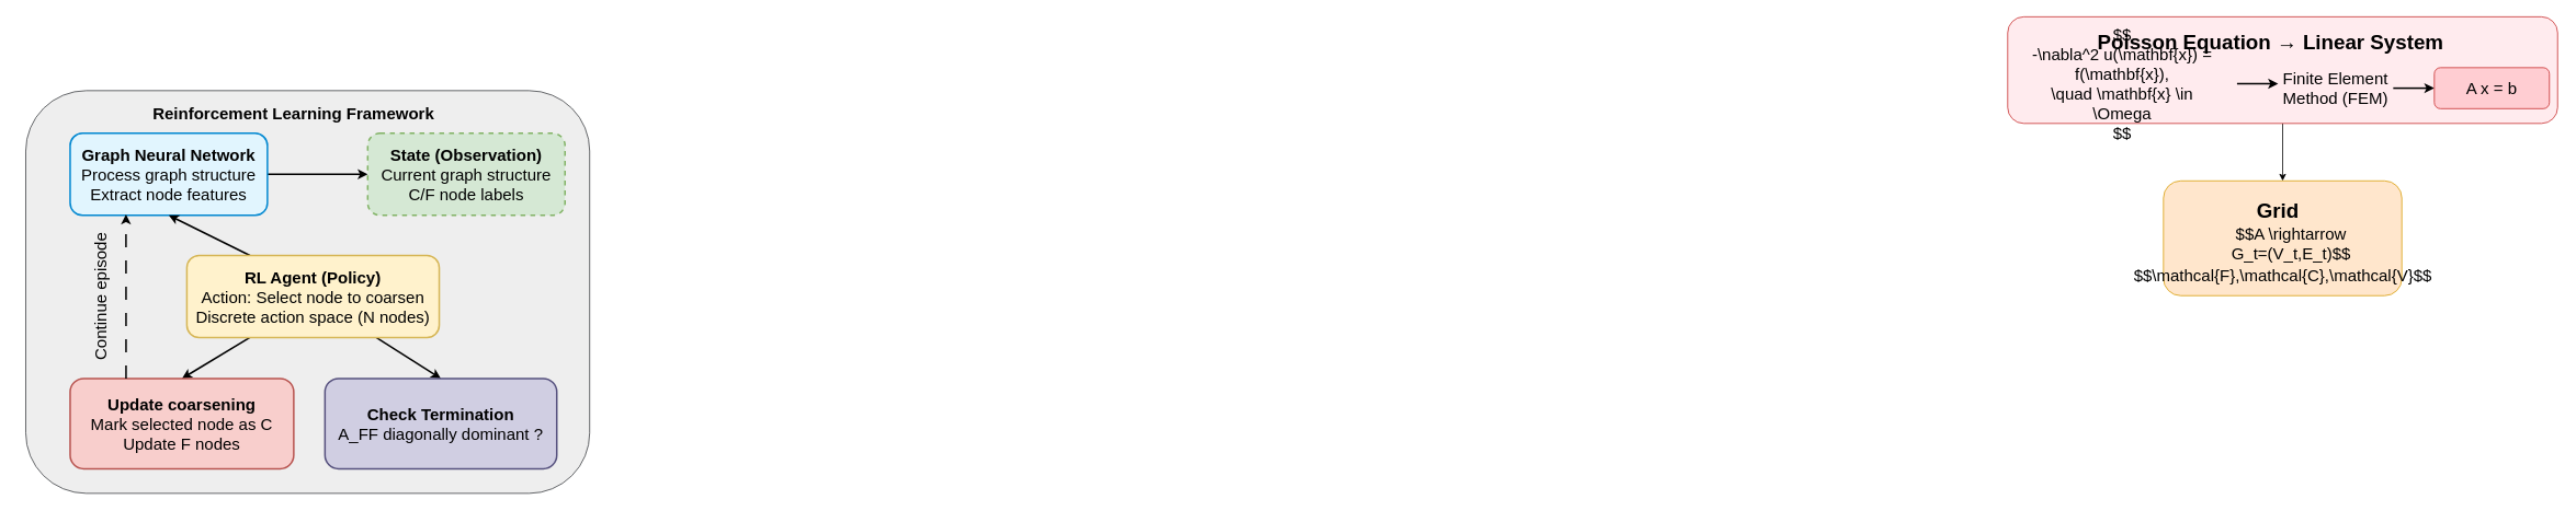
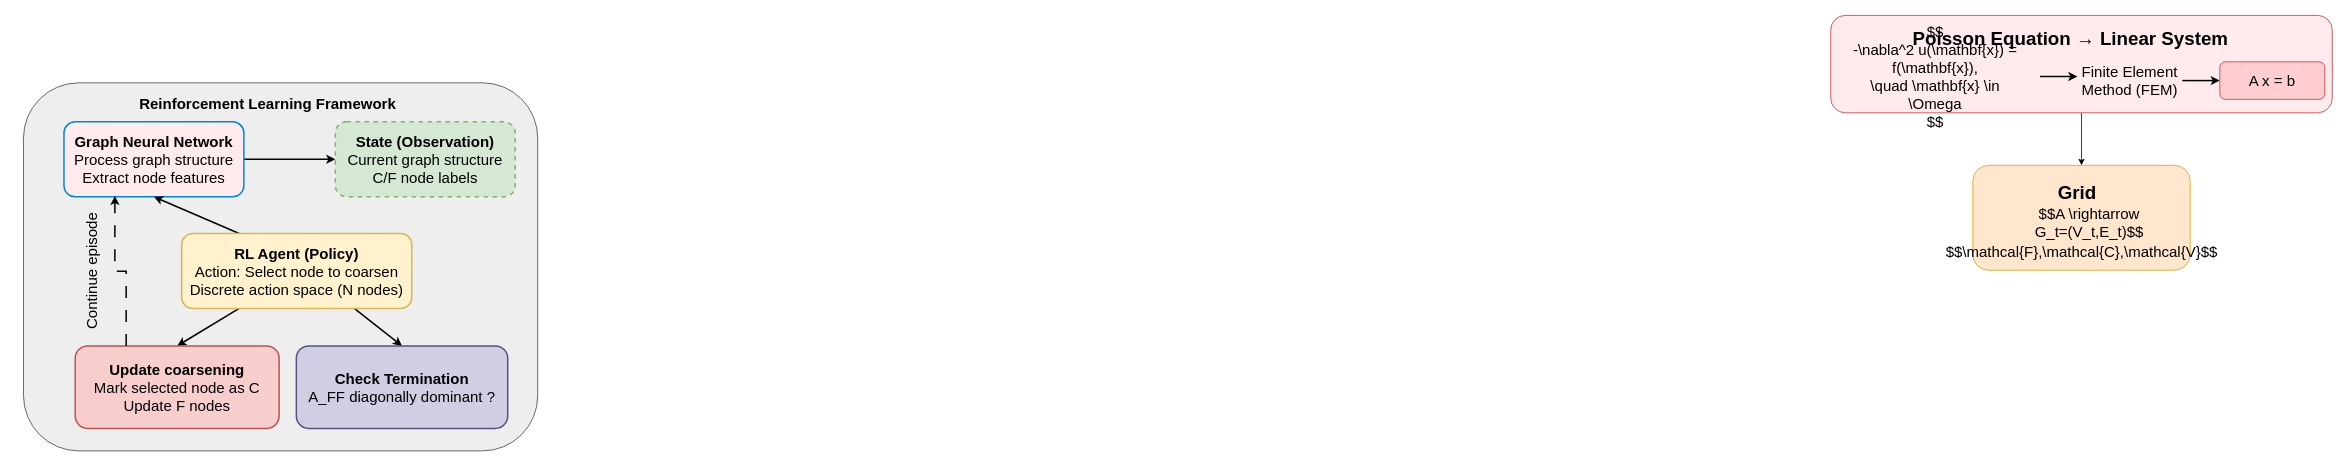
- <mxCell id="13" value="&lt;div&gt;&lt;b&gt;&lt;font&gt;Graph Neural Network&lt;/font&gt;&lt;/b&gt;&lt;/div&gt;&lt;div&gt;&lt;font&gt;Process graph structure&lt;/font&gt;&lt;/div&gt;&lt;div&gt;&lt;font&gt;Extract node features&lt;/font&gt;&lt;br&gt;&lt;/div&gt;" style="rounded=1;whiteSpace=wrap;html=1;fillColor=#e1f5fe;strokeColor=#0288d1;strokeWidth=2;fontSize=20;" vertex="1" parent="1"><mxGeometry x="84" y="162" width="240" height="100" as="geometry" /></mxCell>
+ <mxCell id="13" value="&lt;div&gt;&lt;b&gt;&lt;font&gt;Graph Neural Network&lt;/font&gt;&lt;/b&gt;&lt;/div&gt;&lt;div&gt;&lt;font&gt;Process graph structure&lt;/font&gt;&lt;/div&gt;&lt;div&gt;&lt;font&gt;Extract node features&lt;/font&gt;&lt;br&gt;&lt;/div&gt;" style="rounded=1;whiteSpace=wrap;html=1;fillColor=#ffebee;strokeColor=#0288d1;strokeWidth=2;fontSize=20;" vertex="1" parent="1"><mxGeometry x="84" y="162" width="240" height="100" as="geometry" /></mxCell>
- <mxCell id="18" value="&lt;div&gt;&lt;b&gt;&lt;font&gt;RL Agent (Policy)&lt;br&gt;&lt;/font&gt;&lt;/b&gt;&lt;/div&gt;&lt;div&gt;&lt;font&gt;Action: Select node to coarsen&lt;/font&gt;&lt;/div&gt;&lt;div&gt;&lt;font&gt;Discrete action space (N nodes)&lt;/font&gt;&lt;br&gt;&lt;/div&gt;" style="rounded=1;whiteSpace=wrap;html=1;fillColor=#fff2cc;strokeColor=#d6b656;strokeWidth=2;fontSize=20;" vertex="1" parent="1"><mxGeometry x="226" y="311" width="307" height="100" as="geometry" /></mxCell>
+ <mxCell id="18" value="&lt;div&gt;&lt;b&gt;&lt;font&gt;RL Agent (Policy)&lt;br&gt;&lt;/font&gt;&lt;/b&gt;&lt;/div&gt;&lt;div&gt;&lt;font&gt;Action: Select node to coarsen&lt;/font&gt;&lt;/div&gt;&lt;div&gt;&lt;font&gt;Discrete action space (N nodes)&lt;/font&gt;&lt;br&gt;&lt;/div&gt;" style="rounded=1;whiteSpace=wrap;html=1;fillColor=#fff2cc;strokeColor=#d6b656;strokeWidth=2;fontSize=20;" vertex="1" parent="1"><mxGeometry x="241" y="311" width="307" height="100" as="geometry" /></mxCell>
- <mxCell id="20" value="&lt;div&gt;&lt;b&gt;&lt;font&gt;Update coarsening&lt;br&gt;&lt;/font&gt;&lt;/b&gt;&lt;/div&gt;&lt;div&gt;&lt;font&gt;Mark selected node as C&lt;/font&gt;&lt;/div&gt;&lt;div&gt;&lt;font&gt;Update F nodes&lt;br&gt;&lt;/font&gt;&lt;/div&gt;" style="rounded=1;whiteSpace=wrap;html=1;fillColor=#f8cecc;strokeColor=#b85450;strokeWidth=2;fontSize=20;" vertex="1" parent="1"><mxGeometry x="84" y="461" width="272" height="110" as="geometry" /></mxCell>
+ <mxCell id="20" value="&lt;div&gt;&lt;b&gt;&lt;font&gt;Update coarsening&lt;br&gt;&lt;/font&gt;&lt;/b&gt;&lt;/div&gt;&lt;div&gt;&lt;font&gt;Mark selected node as C&lt;/font&gt;&lt;/div&gt;&lt;div&gt;&lt;font&gt;Update F nodes&lt;br&gt;&lt;/font&gt;&lt;/div&gt;" style="rounded=1;whiteSpace=wrap;html=1;fillColor=#f8cecc;strokeColor=#b85450;strokeWidth=2;fontSize=20;" vertex="1" parent="1"><mxGeometry x="99" y="461" width="272" height="110" as="geometry" /></mxCell>
